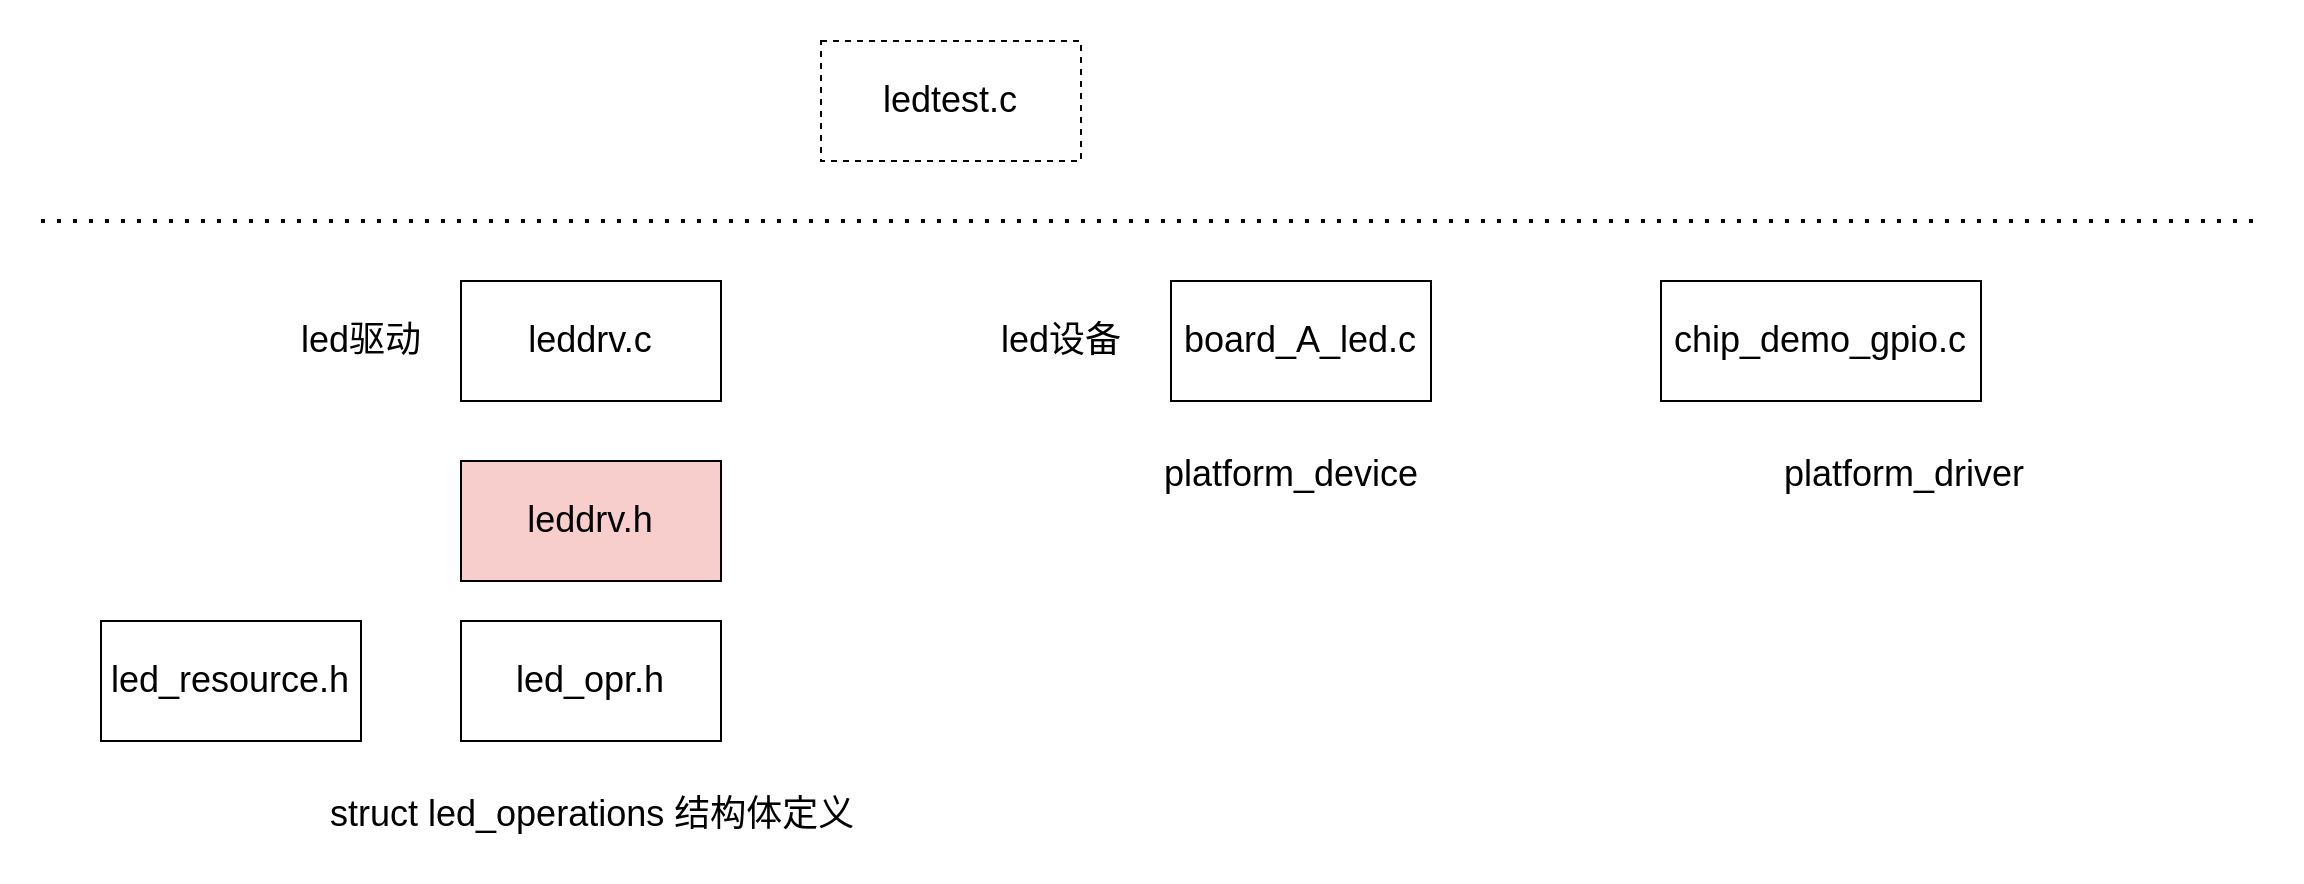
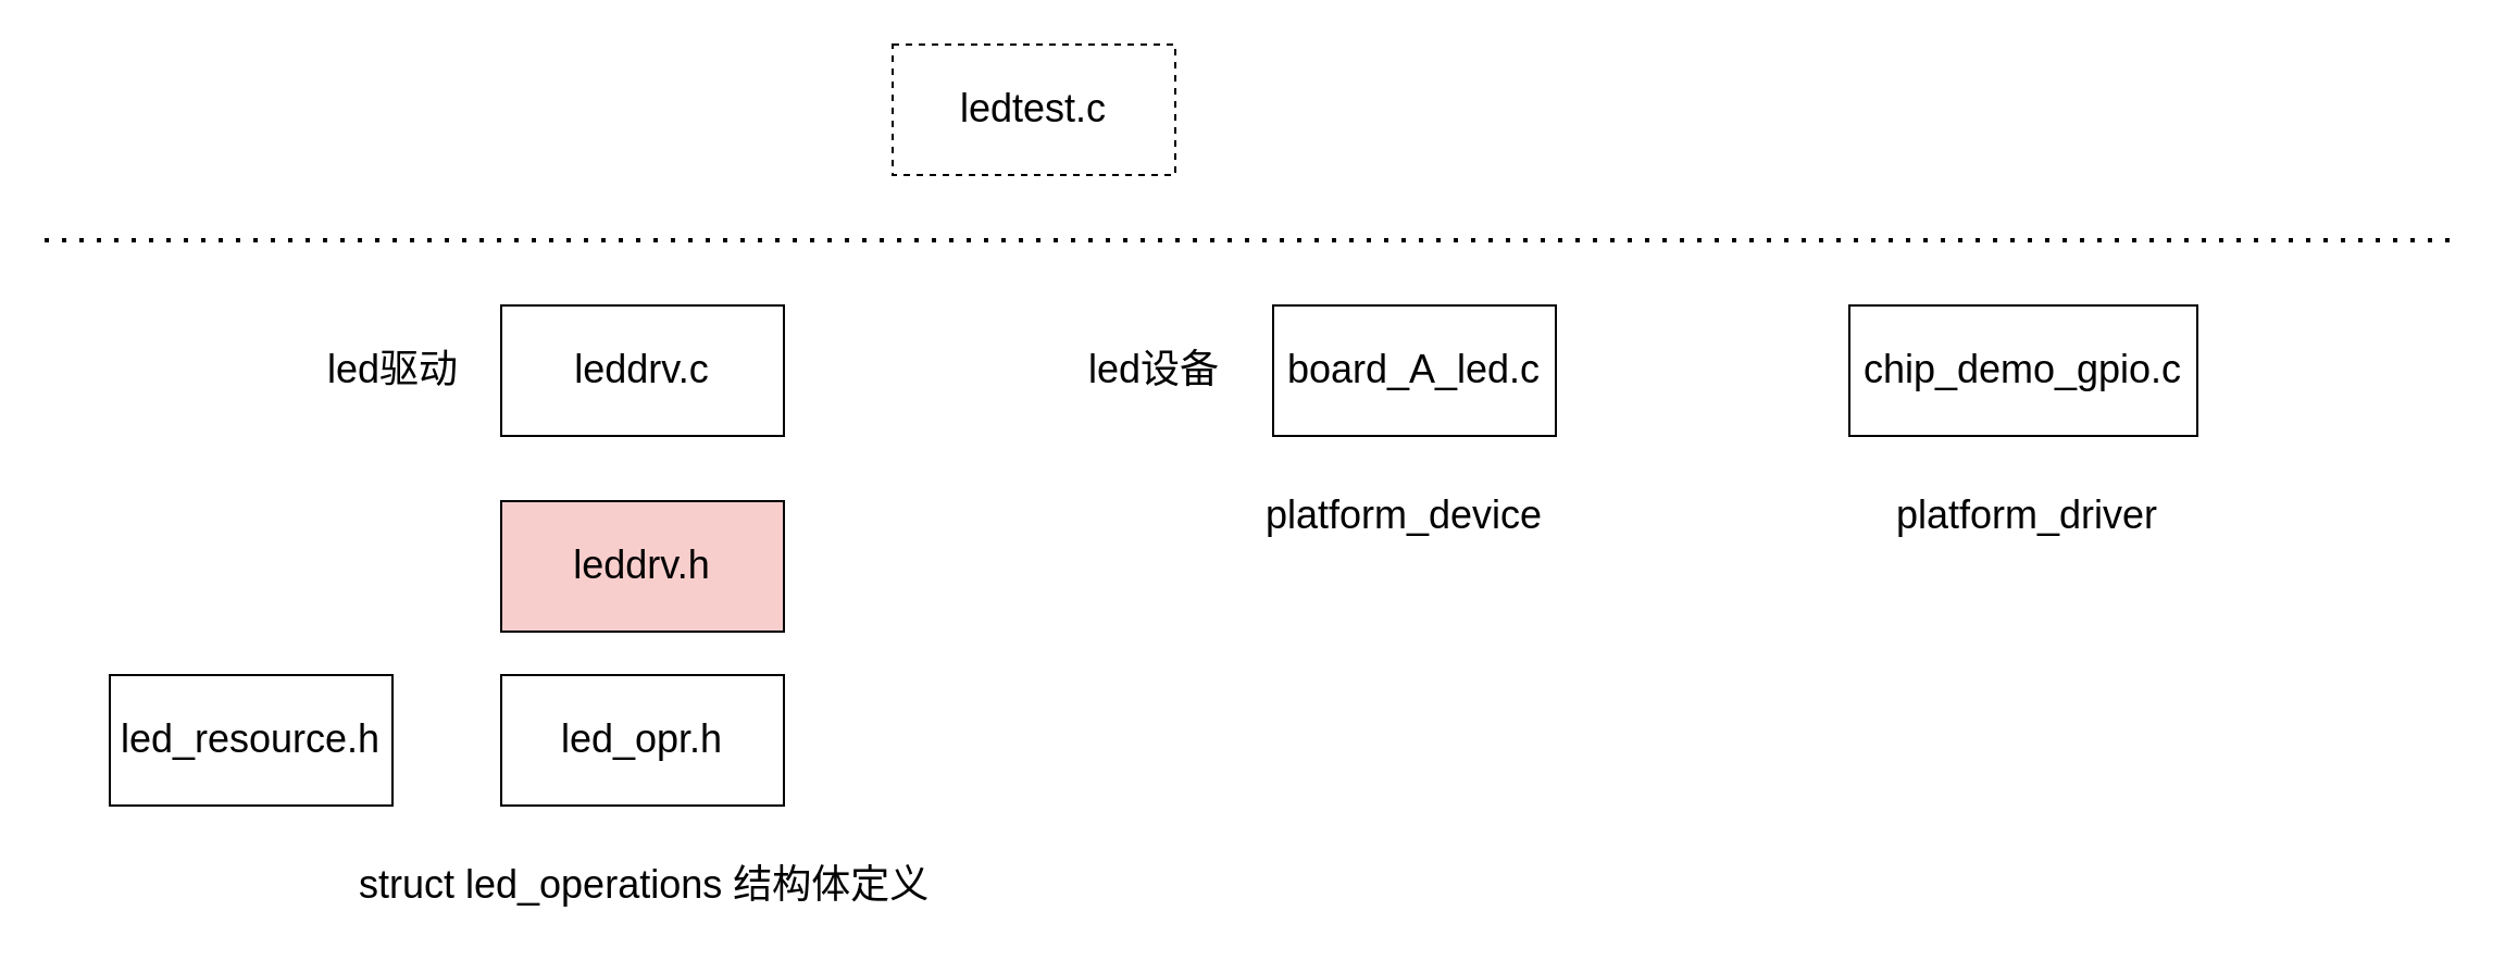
- <mxCell id="3" value="&lt;span style=&quot;font-size: 18px&quot;&gt;chip_demo_gpio.c&lt;/span&gt;" style="rounded=0;whiteSpace=wrap;html=1;" vertex="1" parent="1"><mxGeometry x="830" y="140" width="160" height="60" as="geometry" /></mxCell>
+ <mxCell id="3" value="&lt;span style=&quot;font-size: 18px&quot;&gt;chip_demo_gpio.c&lt;/span&gt;" style="rounded=0;whiteSpace=wrap;html=1;" vertex="1" parent="1"><mxGeometry x="850" y="140" width="160" height="60" as="geometry" /></mxCell>
- <mxCell id="14" value="platform_driver" style="text;whiteSpace=wrap;html=1;fontSize=18;" vertex="1" parent="1"><mxGeometry x="890" y="220" width="130" height="40" as="geometry" /></mxCell>
+ <mxCell id="14" value="platform_driver" style="text;whiteSpace=wrap;html=1;fontSize=18;" vertex="1" parent="1"><mxGeometry x="870" y="220" width="130" height="40" as="geometry" /></mxCell>
